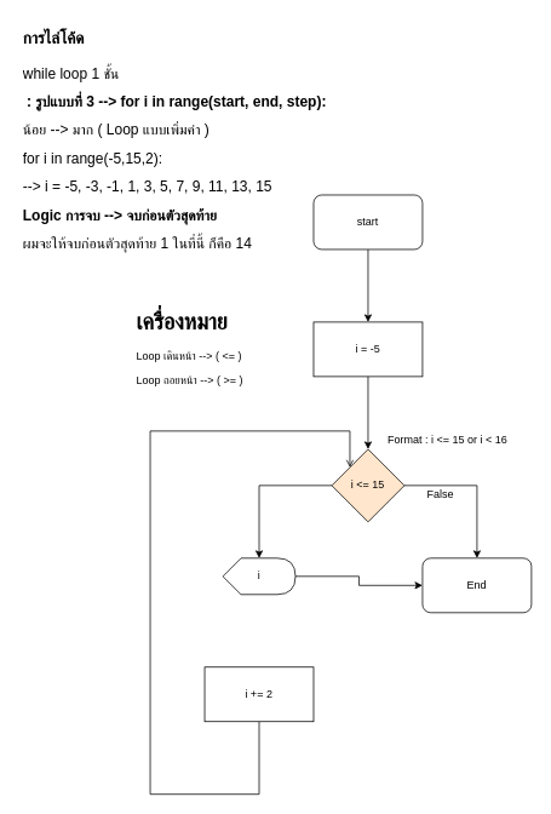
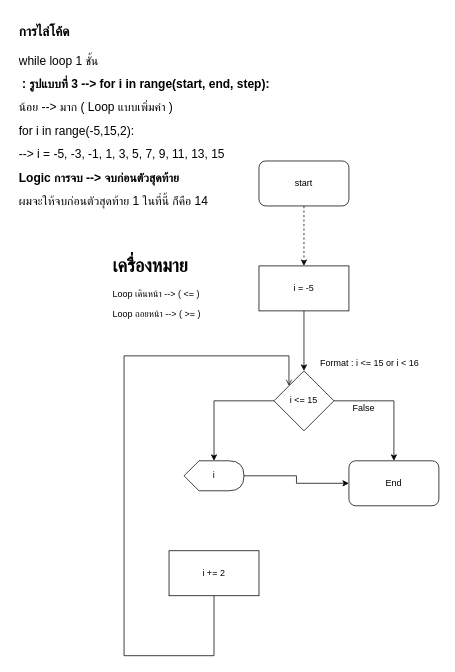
- <mxCell id="4" style="edgeStyle=orthogonalEdgeStyle;rounded=0;orthogonalLoop=1;jettySize=auto;html=1;" edge="1" parent="1" source="5" target="7"><mxGeometry relative="1" as="geometry" /></mxCell>
+ <mxCell id="4" style="edgeStyle=orthogonalEdgeStyle;rounded=0;orthogonalLoop=1;jettySize=auto;html=1;dashed=1;" edge="1" parent="1" source="5" target="7"><mxGeometry relative="1" as="geometry" /></mxCell>
- <mxCell id="10" value="i &amp;lt;= 15" style="rhombus;whiteSpace=wrap;html=1;fillColor=#ffe6cc;" vertex="1" parent="1"><mxGeometry x="365" y="494" width="80" height="80" as="geometry" /></mxCell>
+ <mxCell id="10" value="i &amp;lt;= 15" style="rhombus;whiteSpace=wrap;html=1;" vertex="1" parent="1"><mxGeometry x="365" y="494" width="80" height="80" as="geometry" /></mxCell>
